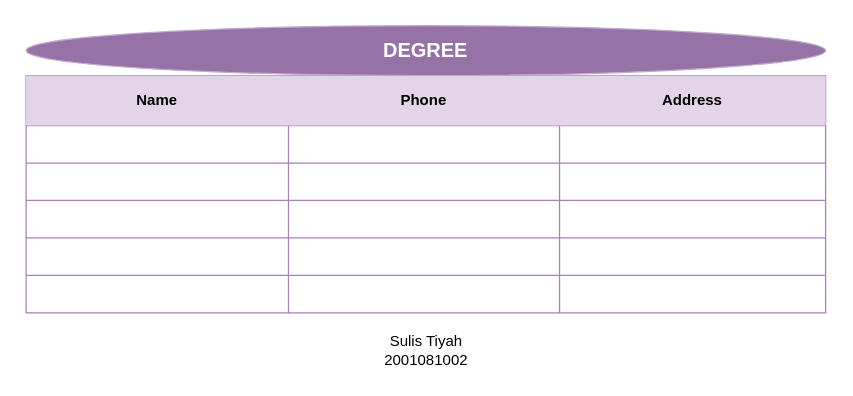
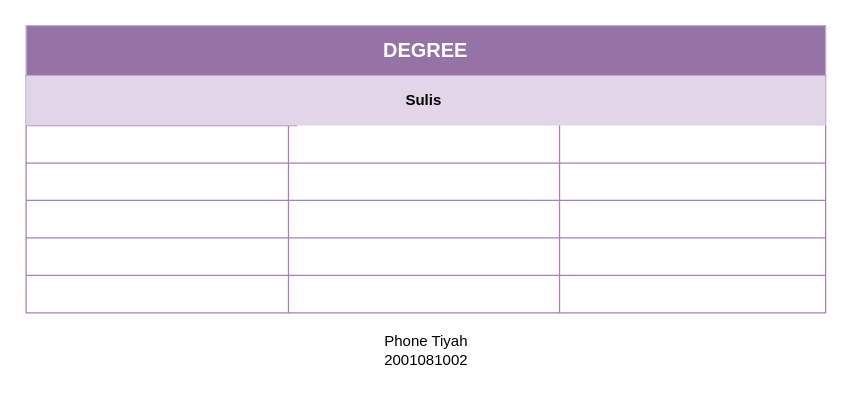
- <mxCell id="2" value="&lt;b&gt;&lt;font style=&quot;font-size: 16px&quot; color=&quot;#ffffff&quot;&gt;DEGREE&lt;/font&gt;&lt;/b&gt;" style="ellipse;whiteSpace=wrap;html=1;shadow=0;sketch=0;strokeColor=#C3ABD0;strokeWidth=1;fillColor=#9673A6;gradientColor=none;" vertex="1" parent="1"><mxGeometry x="20" y="20" width="640" height="40" as="geometry" /></mxCell>
+ <mxCell id="2" value="&lt;b&gt;&lt;font style=&quot;font-size: 16px&quot; color=&quot;#ffffff&quot;&gt;DEGREE&lt;/font&gt;&lt;/b&gt;" style="whiteSpace=wrap;html=1;rounded=0;shadow=0;sketch=0;strokeColor=#C3ABD0;strokeWidth=1;fillColor=#9673A6;gradientColor=none;" vertex="1" parent="1"><mxGeometry x="20" y="20" width="640" height="40" as="geometry" /></mxCell>
- <mxCell id="6" value="&lt;b&gt;Name&lt;/b&gt;" style="shape=partialRectangle;html=1;whiteSpace=wrap;connectable=0;overflow=hidden;fillColor=none;top=0;left=0;bottom=0;right=0;" vertex="1" parent="5"><mxGeometry width="210" height="40" as="geometry" /></mxCell>
- <mxCell id="7" value="&lt;b&gt;Phone&lt;/b&gt;" style="shape=partialRectangle;html=1;whiteSpace=wrap;connectable=0;overflow=hidden;fillColor=none;top=0;left=0;bottom=0;right=0;" vertex="1" parent="5"><mxGeometry x="210" width="217" height="40" as="geometry" /></mxCell>
+ <mxCell id="7" value="&lt;b&gt;Sulis&lt;/b&gt;" style="shape=partialRectangle;html=1;whiteSpace=wrap;connectable=0;overflow=hidden;fillColor=none;top=0;left=0;bottom=0;right=0;" vertex="1" parent="5"><mxGeometry x="210" width="217" height="40" as="geometry" /></mxCell>
- <mxCell id="8" value="&lt;b&gt;Address&lt;/b&gt;" style="shape=partialRectangle;html=1;whiteSpace=wrap;connectable=0;overflow=hidden;fillColor=none;top=0;left=0;bottom=0;right=0;" vertex="1" parent="5"><mxGeometry x="427" width="213" height="40" as="geometry" /></mxCell>
- <mxCell id="3" value="Sulis Tiyah&lt;br&gt;2001081002" style="text;html=1;resizable=0;autosize=1;align=center;verticalAlign=middle;points=[];fillColor=none;strokeColor=none;rounded=0;shadow=0;sketch=0;" vertex="1" parent="1"><mxGeometry x="300" y="265" width="80" height="30" as="geometry" /></mxCell>
+ <mxCell id="3" value="Phone Tiyah&lt;br&gt;2001081002" style="text;html=1;resizable=0;autosize=1;align=center;verticalAlign=middle;points=[];fillColor=none;strokeColor=none;rounded=0;shadow=0;sketch=0;" vertex="1" parent="1"><mxGeometry x="300" y="265" width="80" height="30" as="geometry" /></mxCell>
